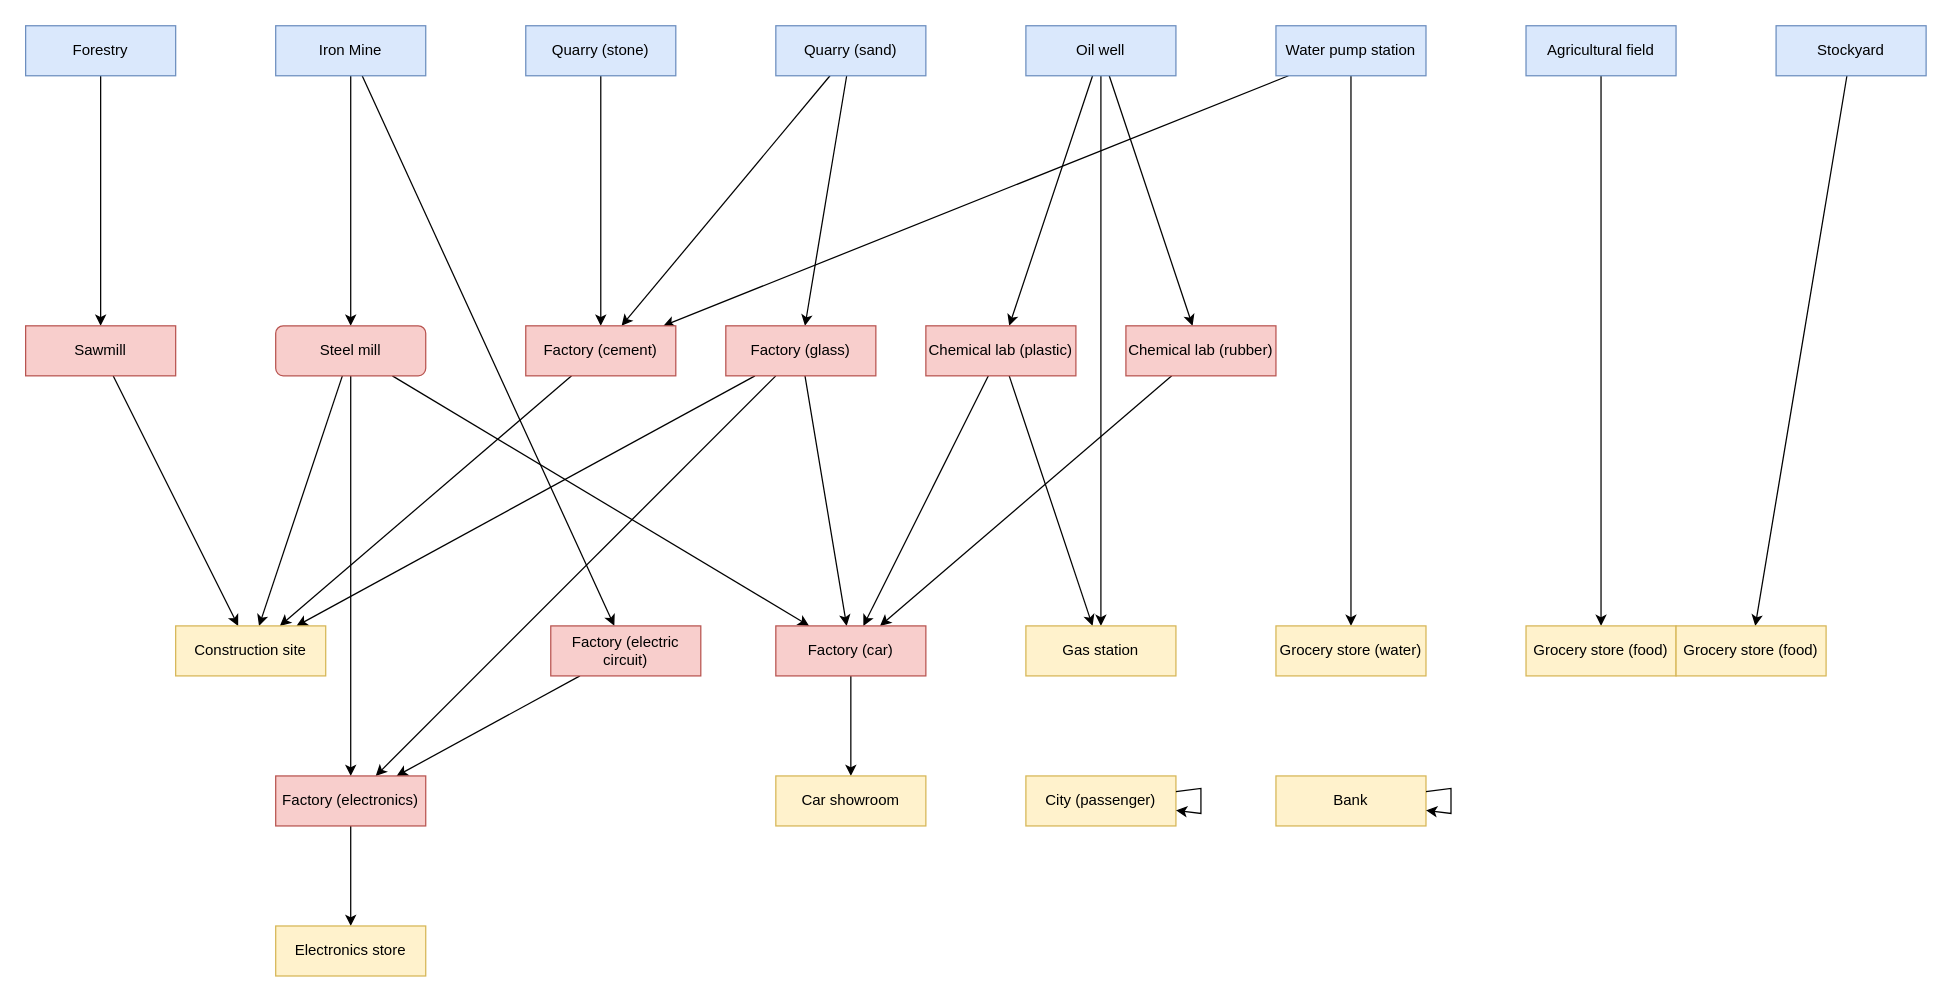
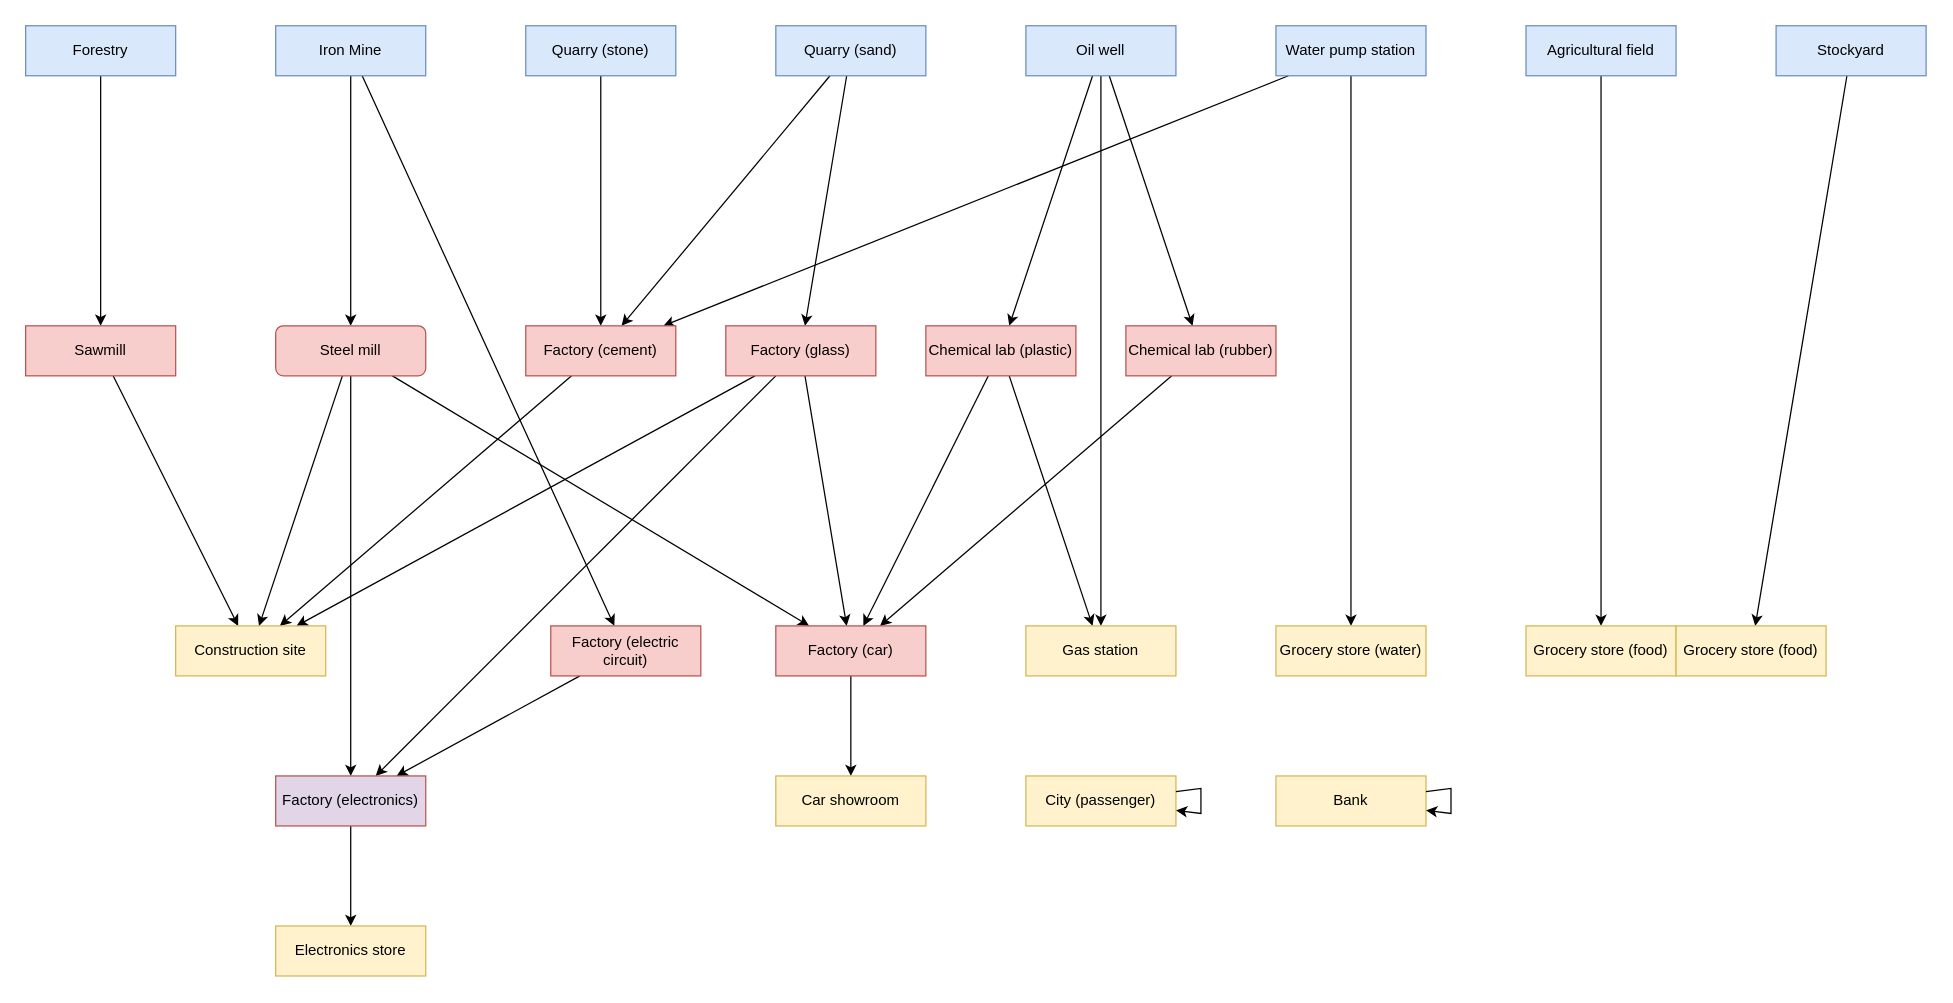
- <mxCell id="54" value="Factory (electronics)" style="rounded=0;whiteSpace=wrap;html=1;fillColor=#f8cecc;strokeColor=#b85450;" vertex="1" parent="1"><mxGeometry x="220" y="620" width="120" height="40" as="geometry" /></mxCell>
+ <mxCell id="54" value="Factory (electronics)" style="rounded=0;whiteSpace=wrap;html=1;fillColor=#e1d5e7;strokeColor=#b85450;" vertex="1" parent="1"><mxGeometry x="220" y="620" width="120" height="40" as="geometry" /></mxCell>
